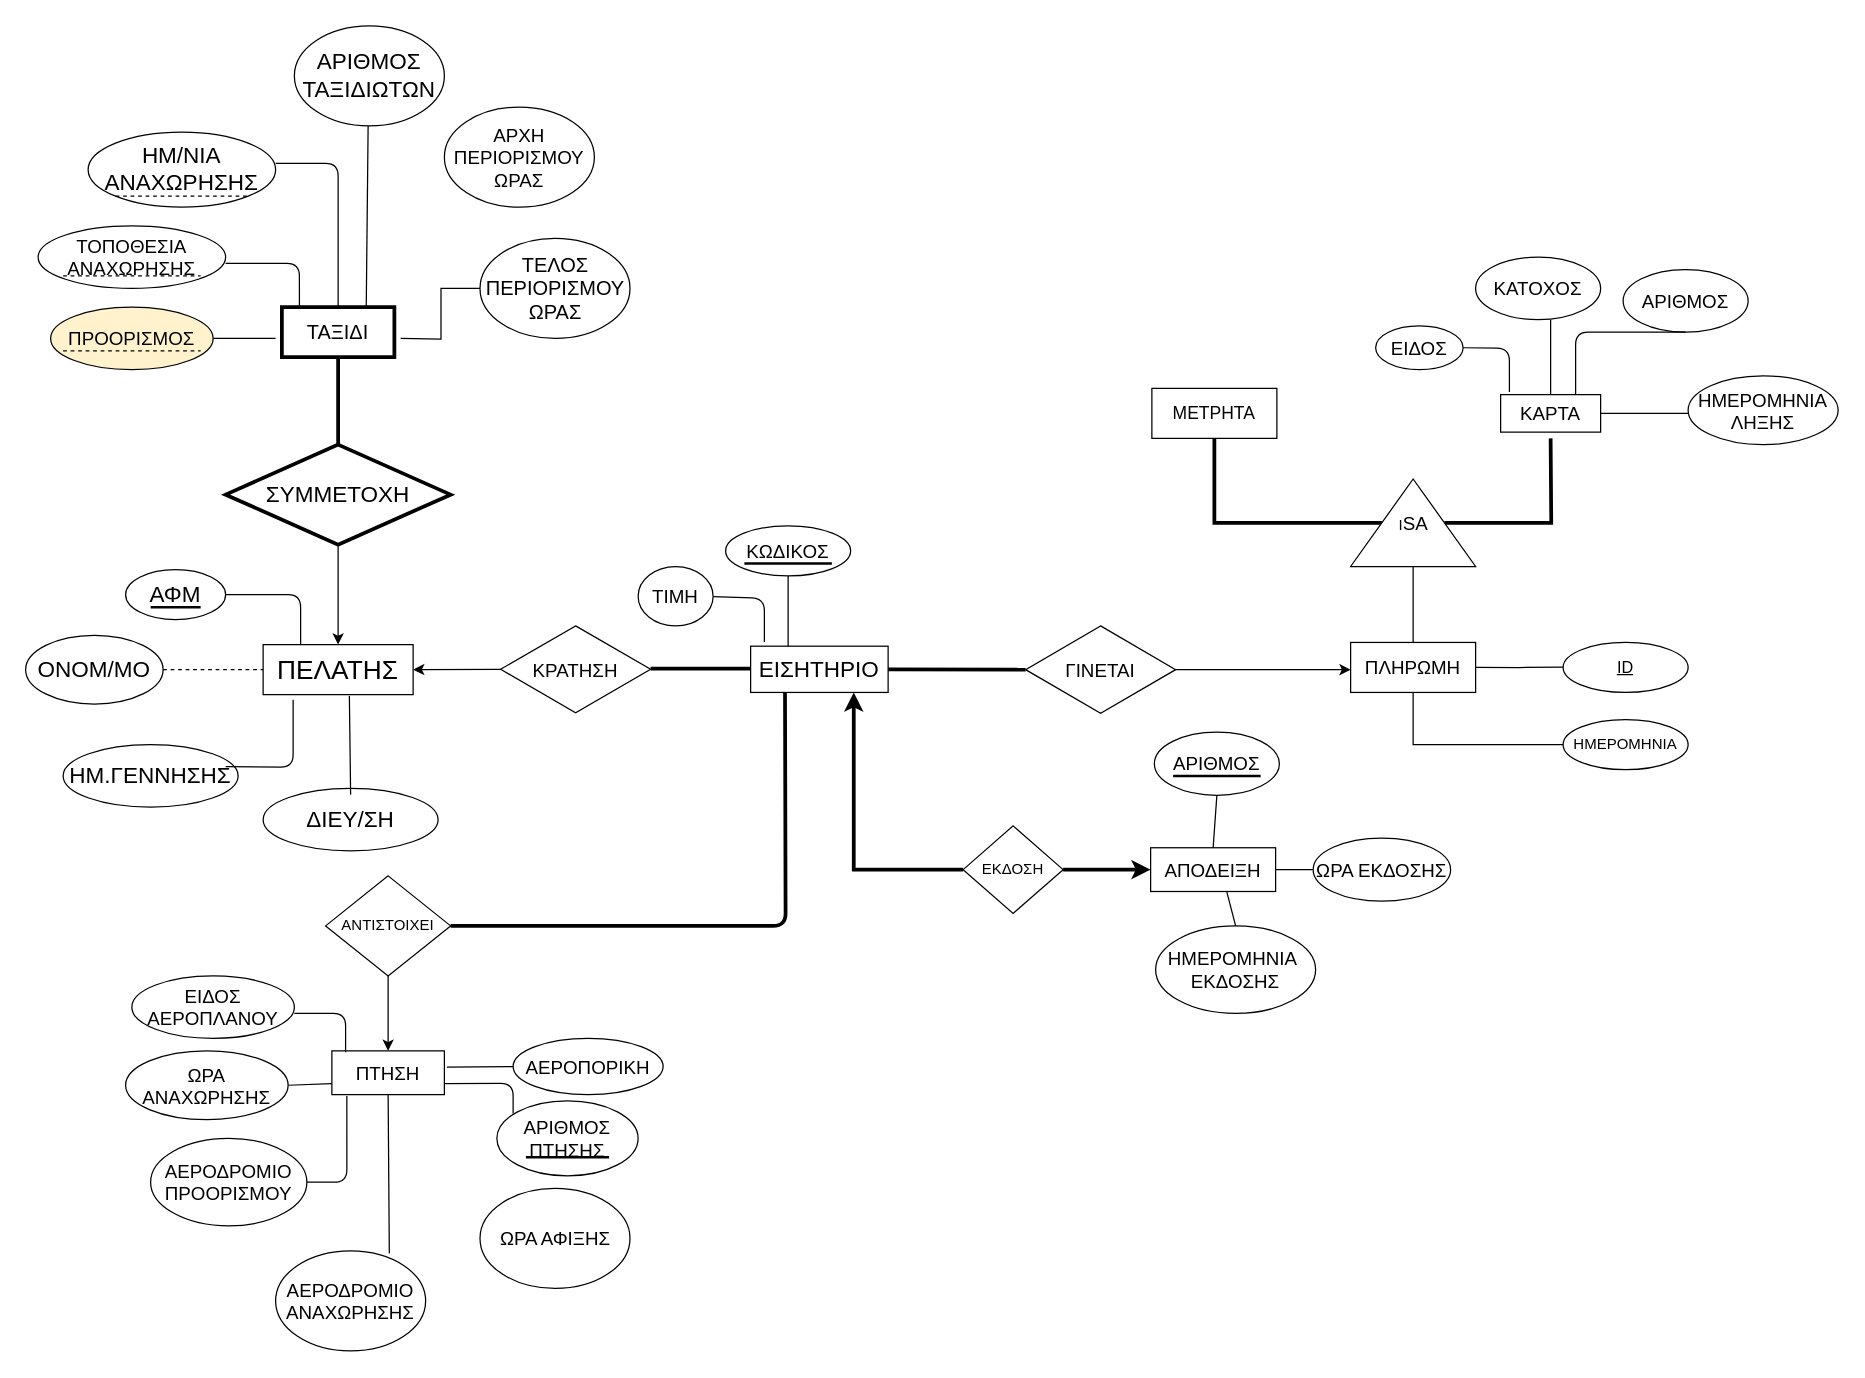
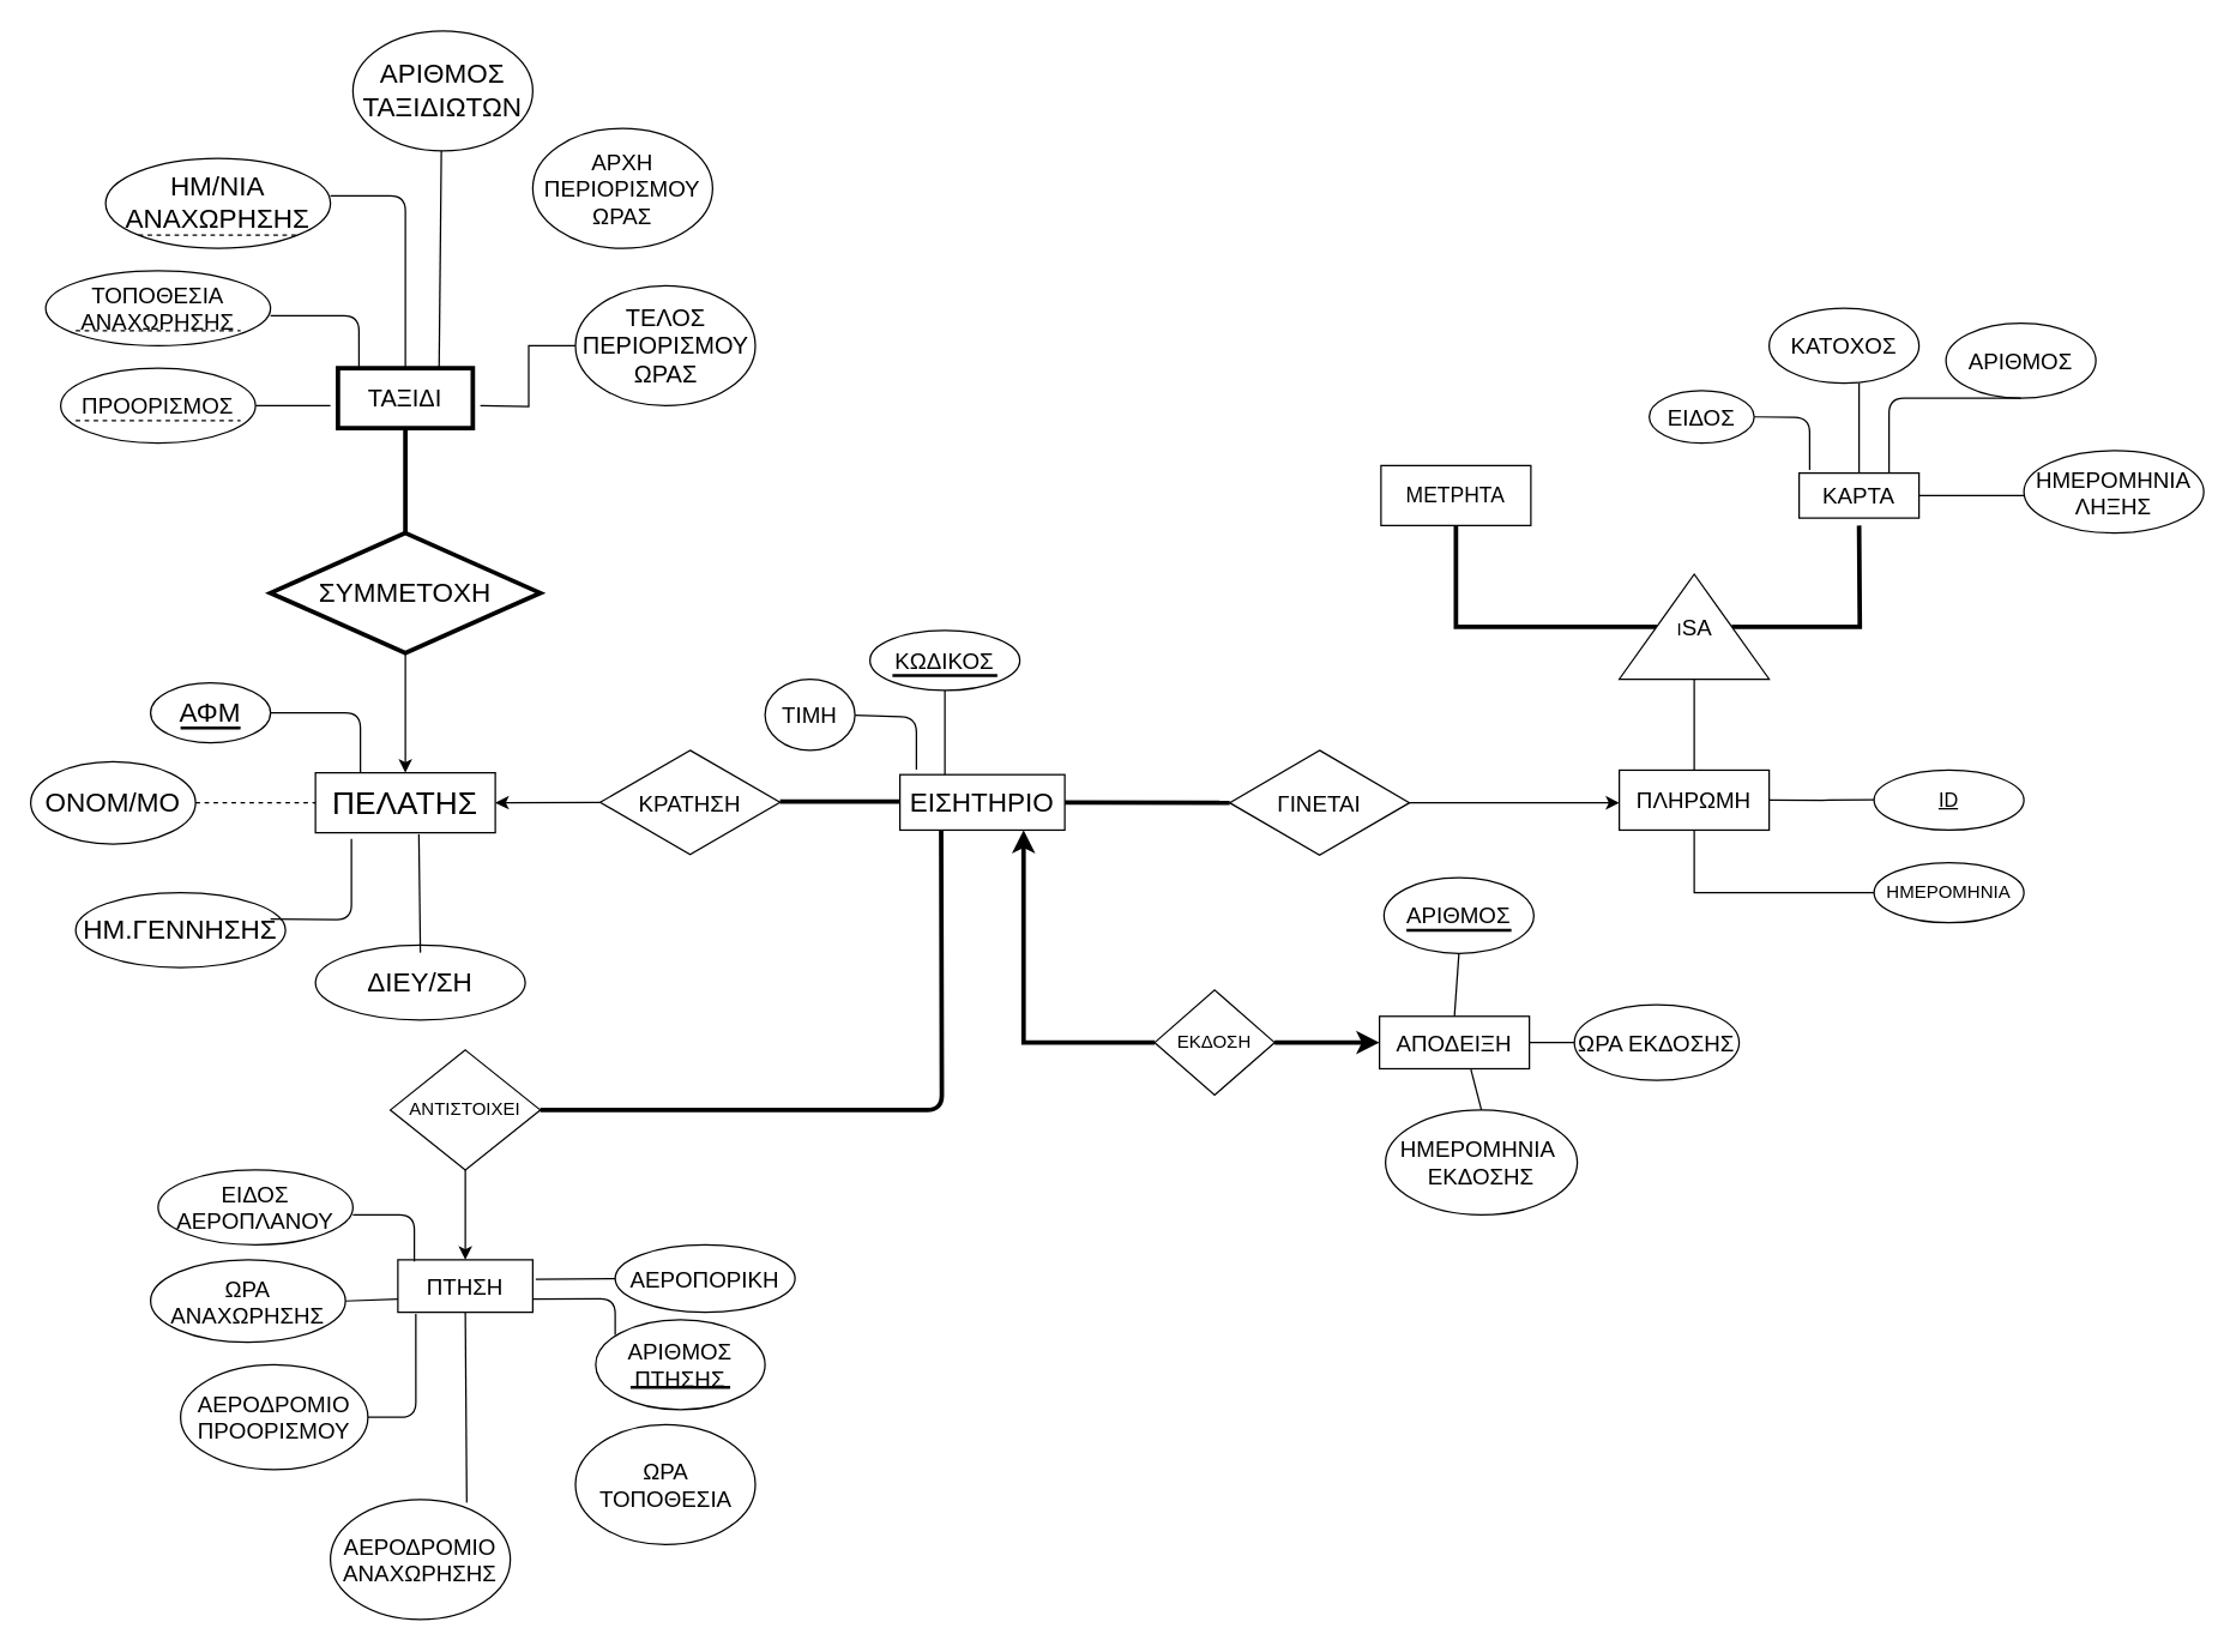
- <mxCell id="16" value="&lt;font style=&quot;font-size: 15px&quot;&gt;ΠΡΟΟΡΙΣΜΟΣ&lt;/font&gt;" style="ellipse;whiteSpace=wrap;html=1;strokeWidth=1;fontSize=18;fillColor=#fff2cc;" parent="1" vertex="1"><mxGeometry x="40" y="245" width="130" height="50" as="geometry" /></mxCell>
+ <mxCell id="16" value="&lt;font style=&quot;font-size: 15px&quot;&gt;ΠΡΟΟΡΙΣΜΟΣ&lt;/font&gt;" style="ellipse;whiteSpace=wrap;html=1;strokeWidth=1;fontSize=18;" parent="1" vertex="1"><mxGeometry x="40" y="245" width="130" height="50" as="geometry" /></mxCell>
- <mxCell id="74" value="ΩΡΑ ΑΦΙΞΗΣ" style="ellipse;whiteSpace=wrap;html=1;fontSize=15;" parent="1" vertex="1"><mxGeometry x="383.5" y="950" width="120" height="80" as="geometry" /></mxCell>
+ <mxCell id="74" value="ΩΡΑ ΤΟΠΟΘΕΣΙΑ" style="ellipse;whiteSpace=wrap;html=1;fontSize=15;" parent="1" vertex="1"><mxGeometry x="383.5" y="950" width="120" height="80" as="geometry" /></mxCell>
